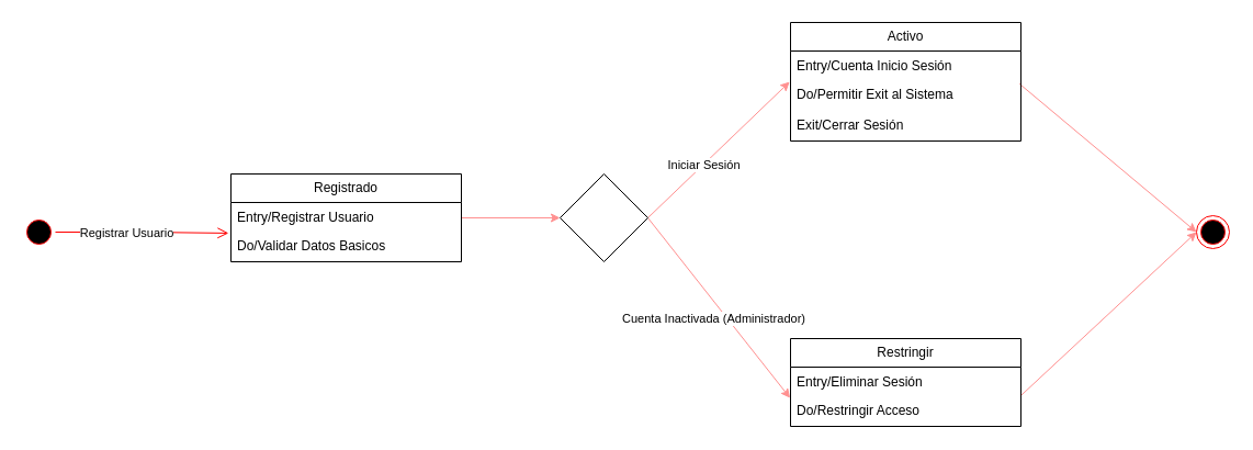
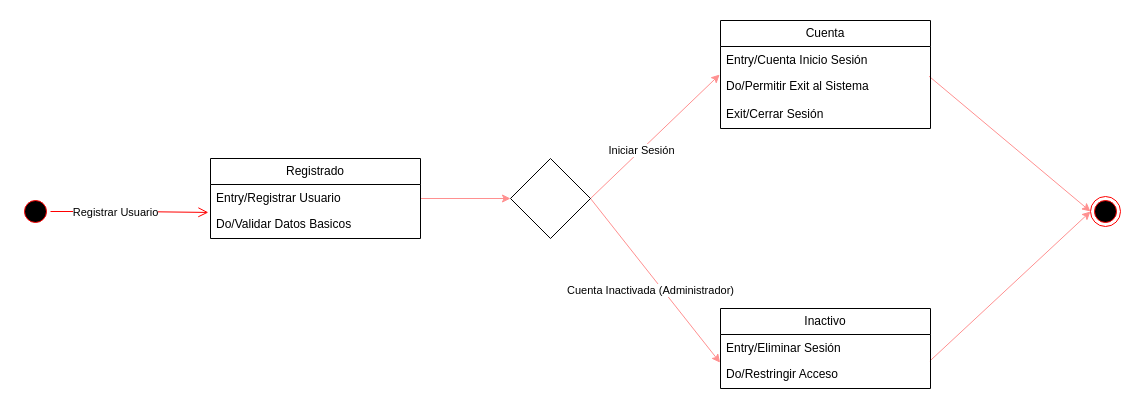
- <mxCell id="11" value="Activo" style="swimlane;fontStyle=0;childLayout=stackLayout;horizontal=1;startSize=26;fillColor=none;horizontalStack=0;resizeParent=1;resizeParentMax=0;resizeLast=0;collapsible=1;marginBottom=0;whiteSpace=wrap;html=1;" vertex="1" parent="1"><mxGeometry x="720" y="20" width="210" height="108" as="geometry" /></mxCell>
+ <mxCell id="11" value="Cuenta" style="swimlane;fontStyle=0;childLayout=stackLayout;horizontal=1;startSize=26;fillColor=none;horizontalStack=0;resizeParent=1;resizeParentMax=0;resizeLast=0;collapsible=1;marginBottom=0;whiteSpace=wrap;html=1;" vertex="1" parent="1"><mxGeometry x="720" y="20" width="210" height="108" as="geometry" /></mxCell>
- <mxCell id="7" value="Restringir" style="swimlane;fontStyle=0;childLayout=stackLayout;horizontal=1;startSize=26;fillColor=none;horizontalStack=0;resizeParent=1;resizeParentMax=0;resizeLast=0;collapsible=1;marginBottom=0;whiteSpace=wrap;html=1;" vertex="1" parent="1"><mxGeometry x="720" y="308" width="210" height="80" as="geometry" /></mxCell>
+ <mxCell id="7" value="Inactivo" style="swimlane;fontStyle=0;childLayout=stackLayout;horizontal=1;startSize=26;fillColor=none;horizontalStack=0;resizeParent=1;resizeParentMax=0;resizeLast=0;collapsible=1;marginBottom=0;whiteSpace=wrap;html=1;" vertex="1" parent="1"><mxGeometry x="720" y="308" width="210" height="80" as="geometry" /></mxCell>
